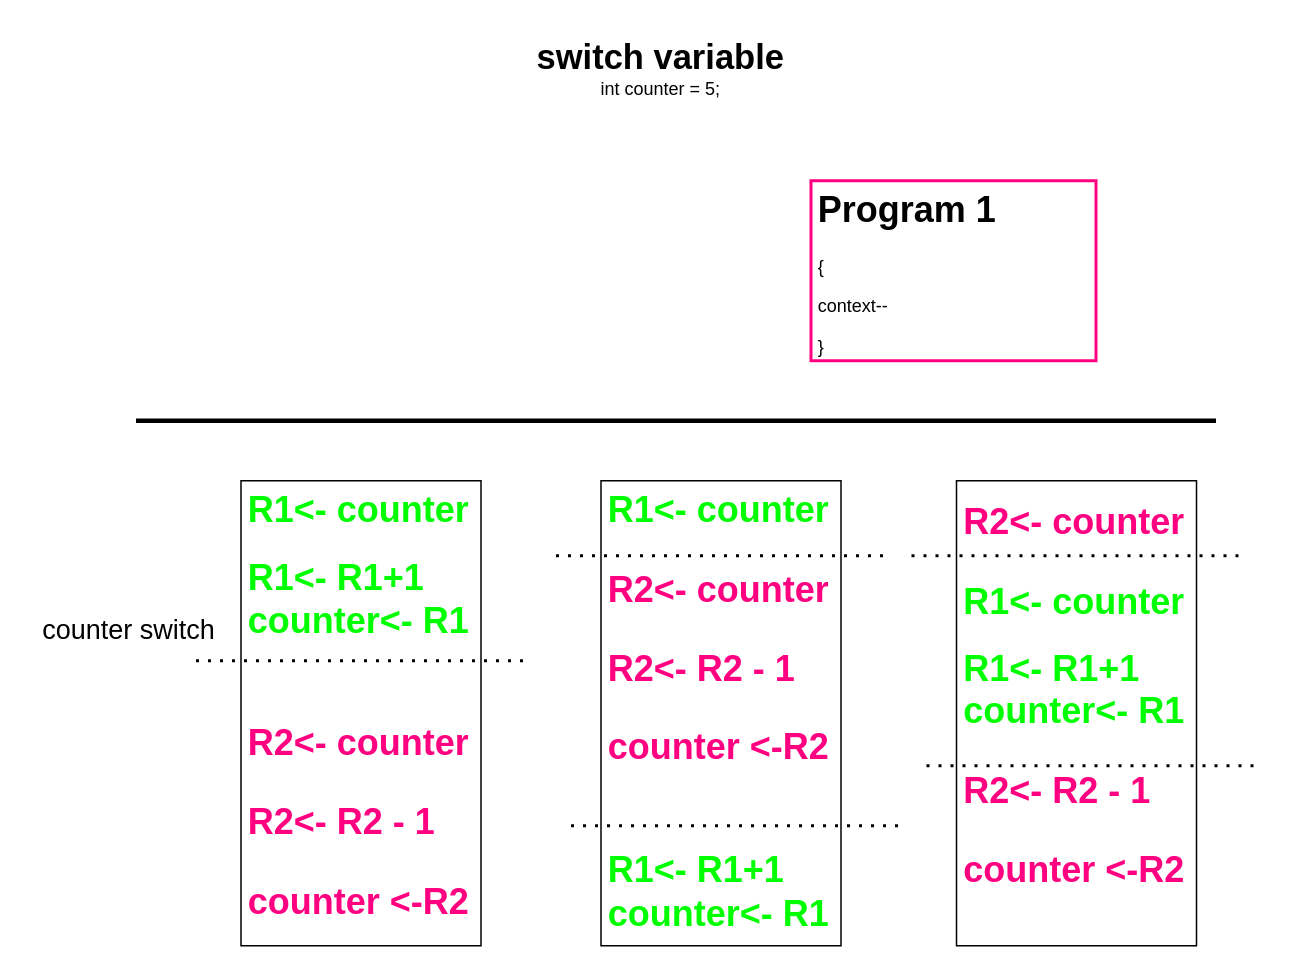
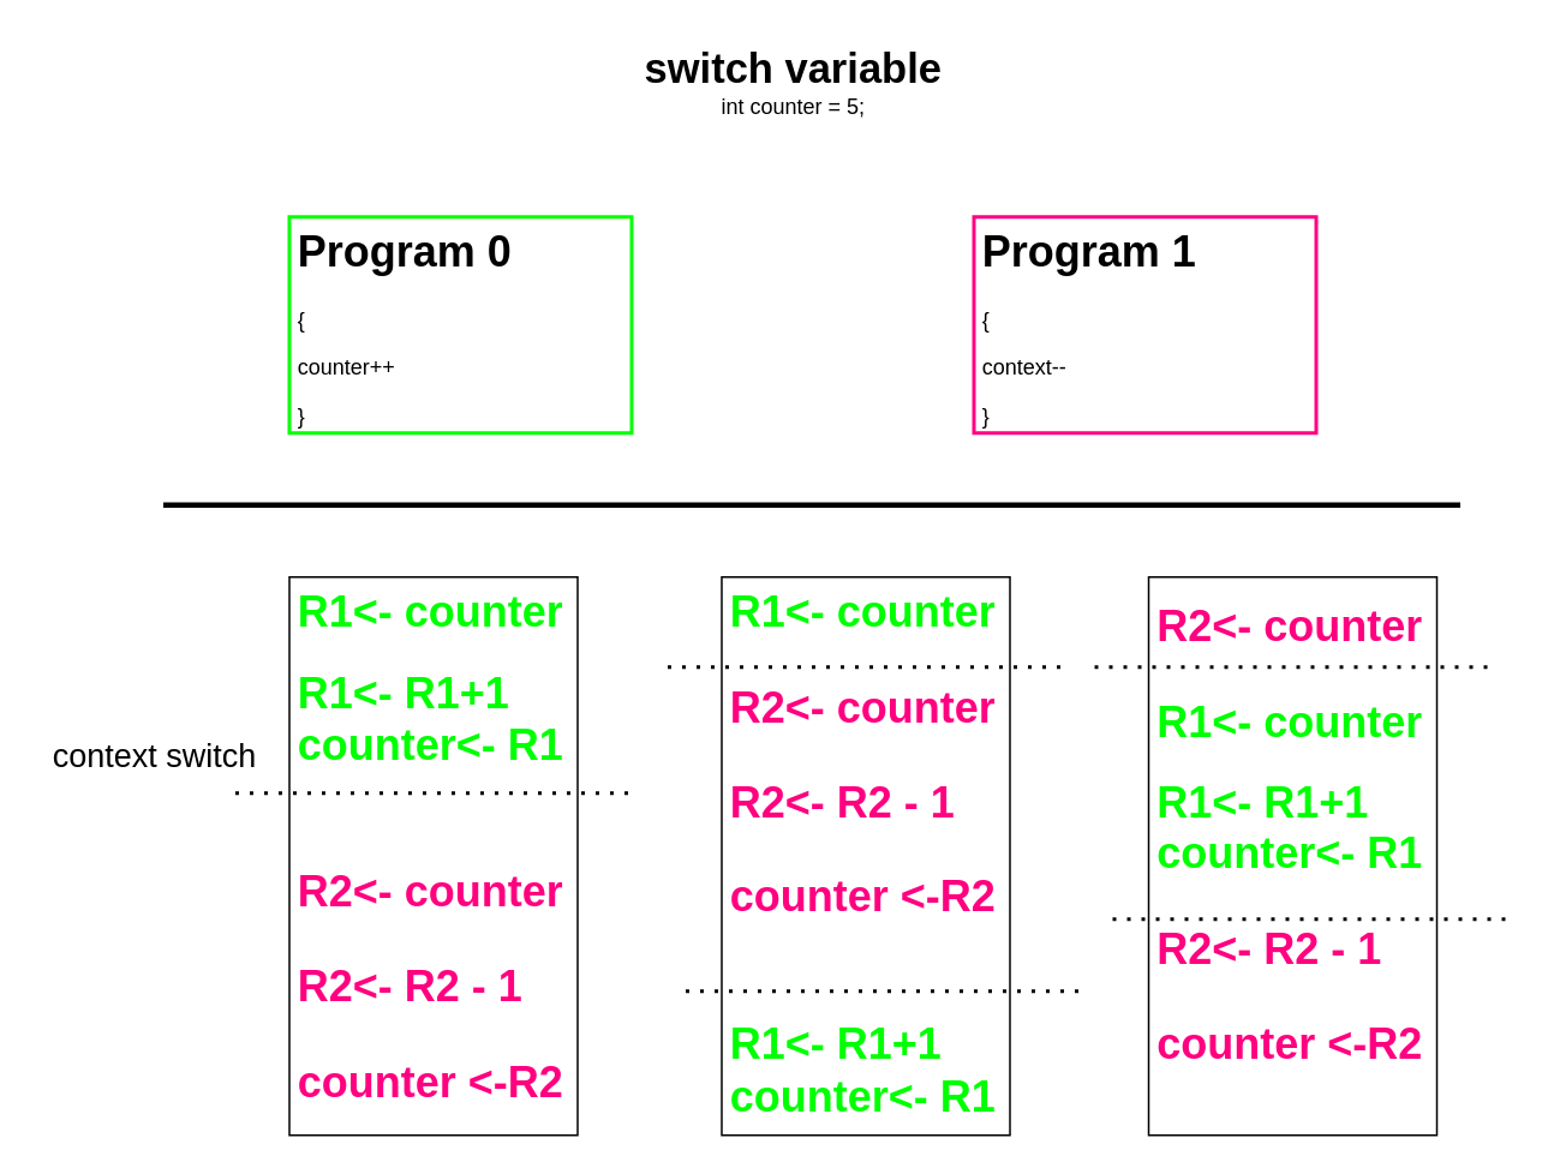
+ <mxCell id="2" value="&lt;h1&gt;Program 0&lt;/h1&gt;&lt;p&gt;{&lt;/p&gt;&lt;p&gt;counter++&lt;/p&gt;&lt;p&gt;}&lt;/p&gt;" style="text;html=1;fillColor=none;spacing=5;spacingTop=-20;whiteSpace=wrap;overflow=hidden;rounded=0;strokeColor=#00FF00;strokeWidth=2;" vertex="1" parent="1"><mxGeometry x="160" y="120" width="190" height="120" as="geometry" /></mxCell>
- <mxCell id="14" value="&lt;font style=&quot;font-size: 18px&quot;&gt;counter switch&lt;/font&gt;" style="text;html=1;align=center;verticalAlign=middle;resizable=0;points=[];autosize=1;" vertex="1" parent="1"><mxGeometry x="20" y="410" width="130" height="20" as="geometry" /></mxCell>
+ <mxCell id="14" value="&lt;font style=&quot;font-size: 18px&quot;&gt;context switch&lt;/font&gt;" style="text;html=1;align=center;verticalAlign=middle;resizable=0;points=[];autosize=1;" vertex="1" parent="1"><mxGeometry x="20" y="410" width="130" height="20" as="geometry" /></mxCell>
